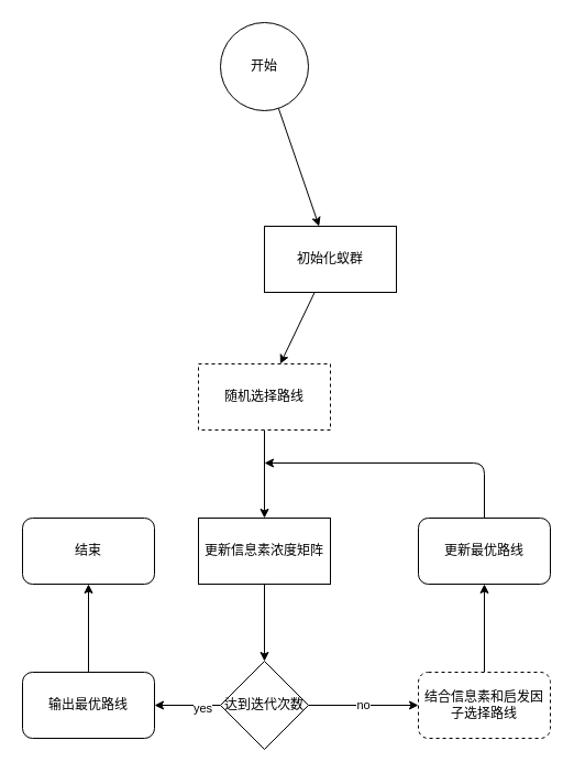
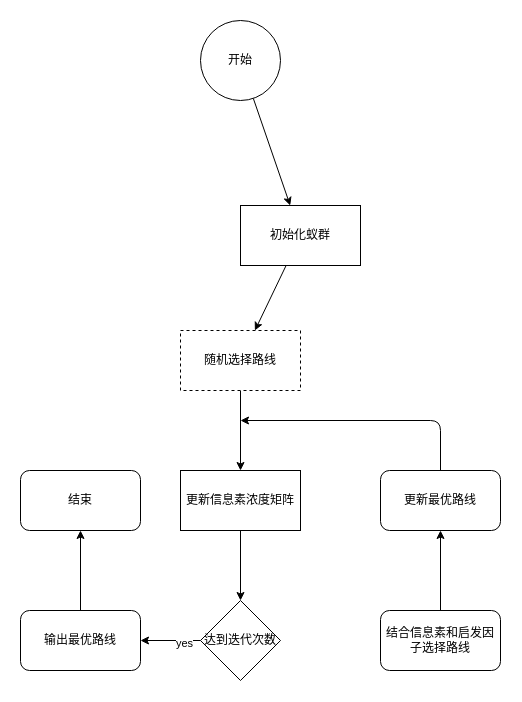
- <mxCell id="10" value="no" style="edgeStyle=none;html=1;" edge="1" parent="1" source="13" target="15"><mxGeometry relative="1" as="geometry" /></mxCell>
- <mxCell id="15" value="结合信息素和启发因子选择路线" style="rounded=1;whiteSpace=wrap;html=1;dashed=1;" vertex="1" parent="1"><mxGeometry x="380" y="610" width="120" height="60" as="geometry" /></mxCell>
+ <mxCell id="15" value="结合信息素和启发因子选择路线" style="rounded=1;whiteSpace=wrap;html=1;" vertex="1" parent="1"><mxGeometry x="380" y="610" width="120" height="60" as="geometry" /></mxCell>
